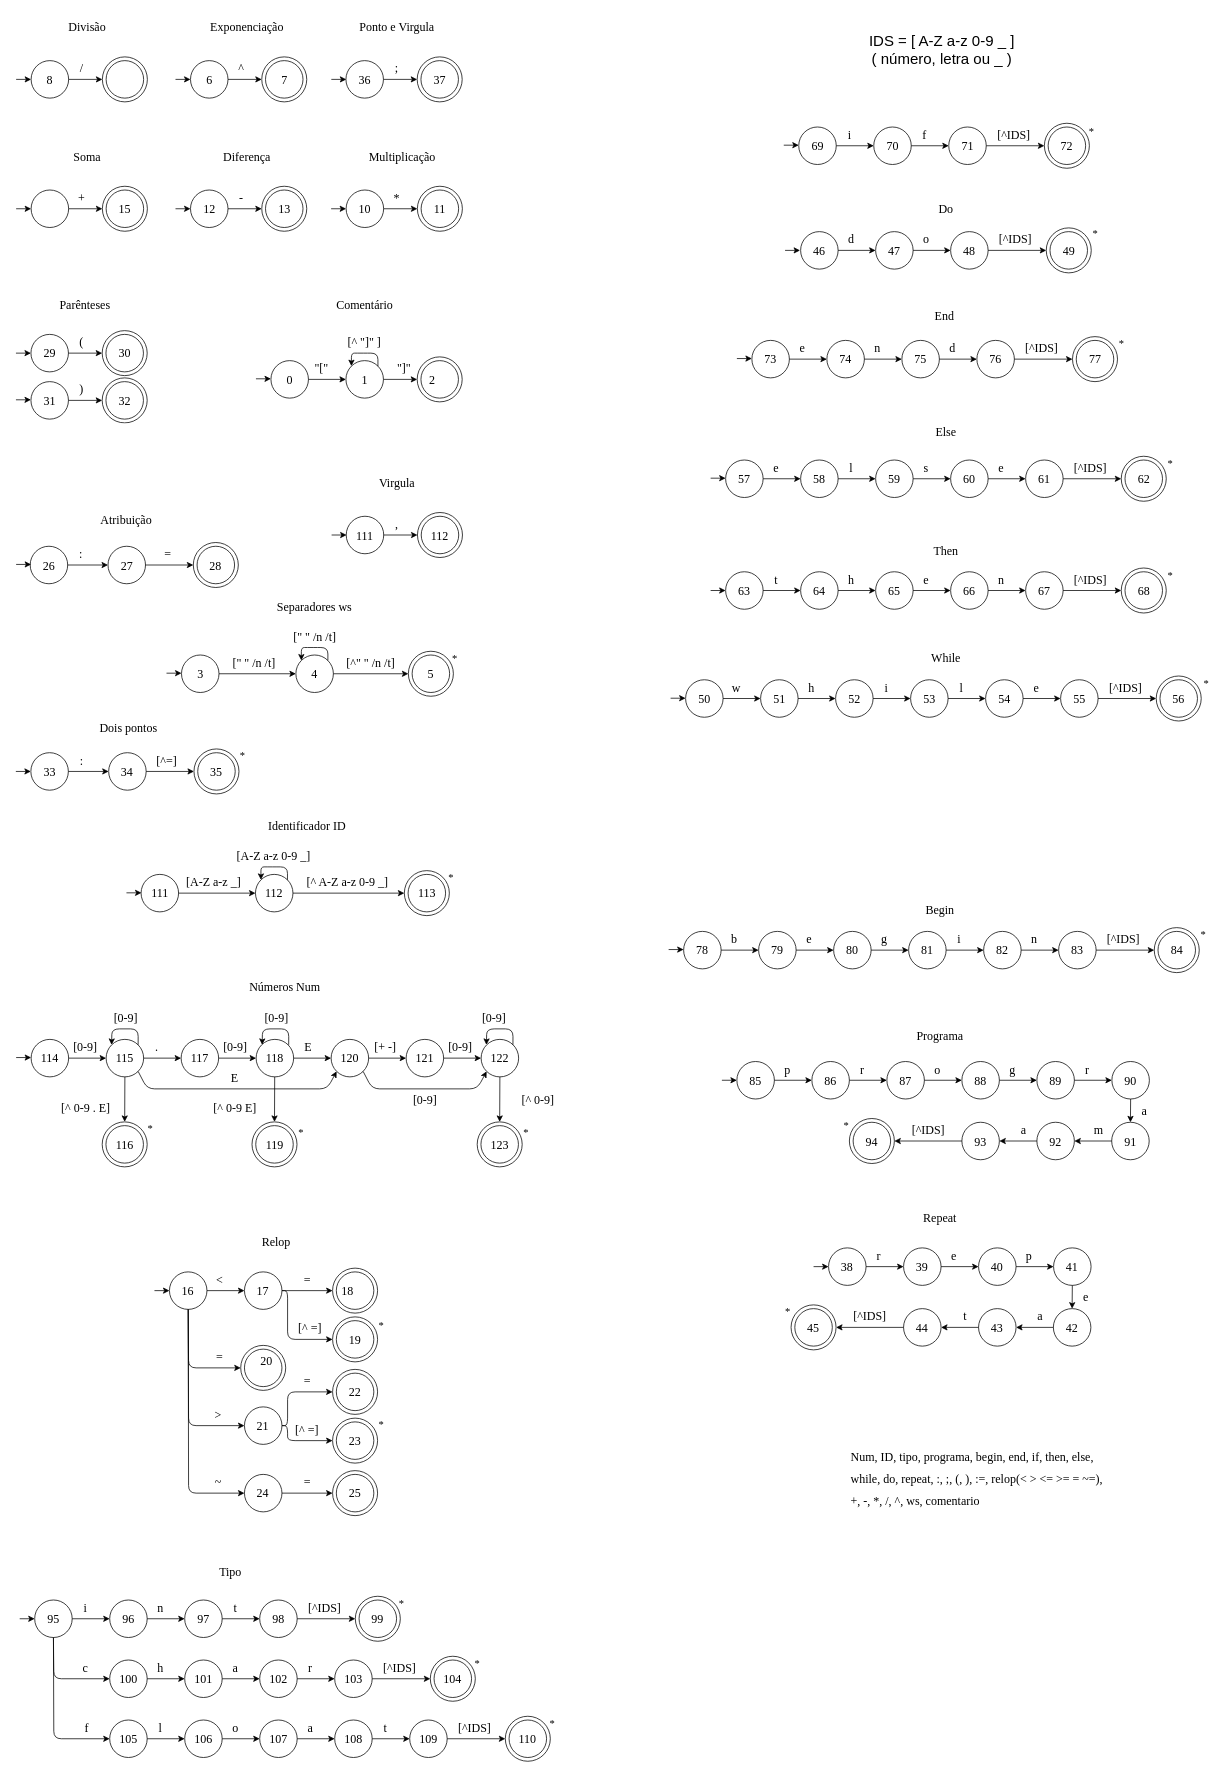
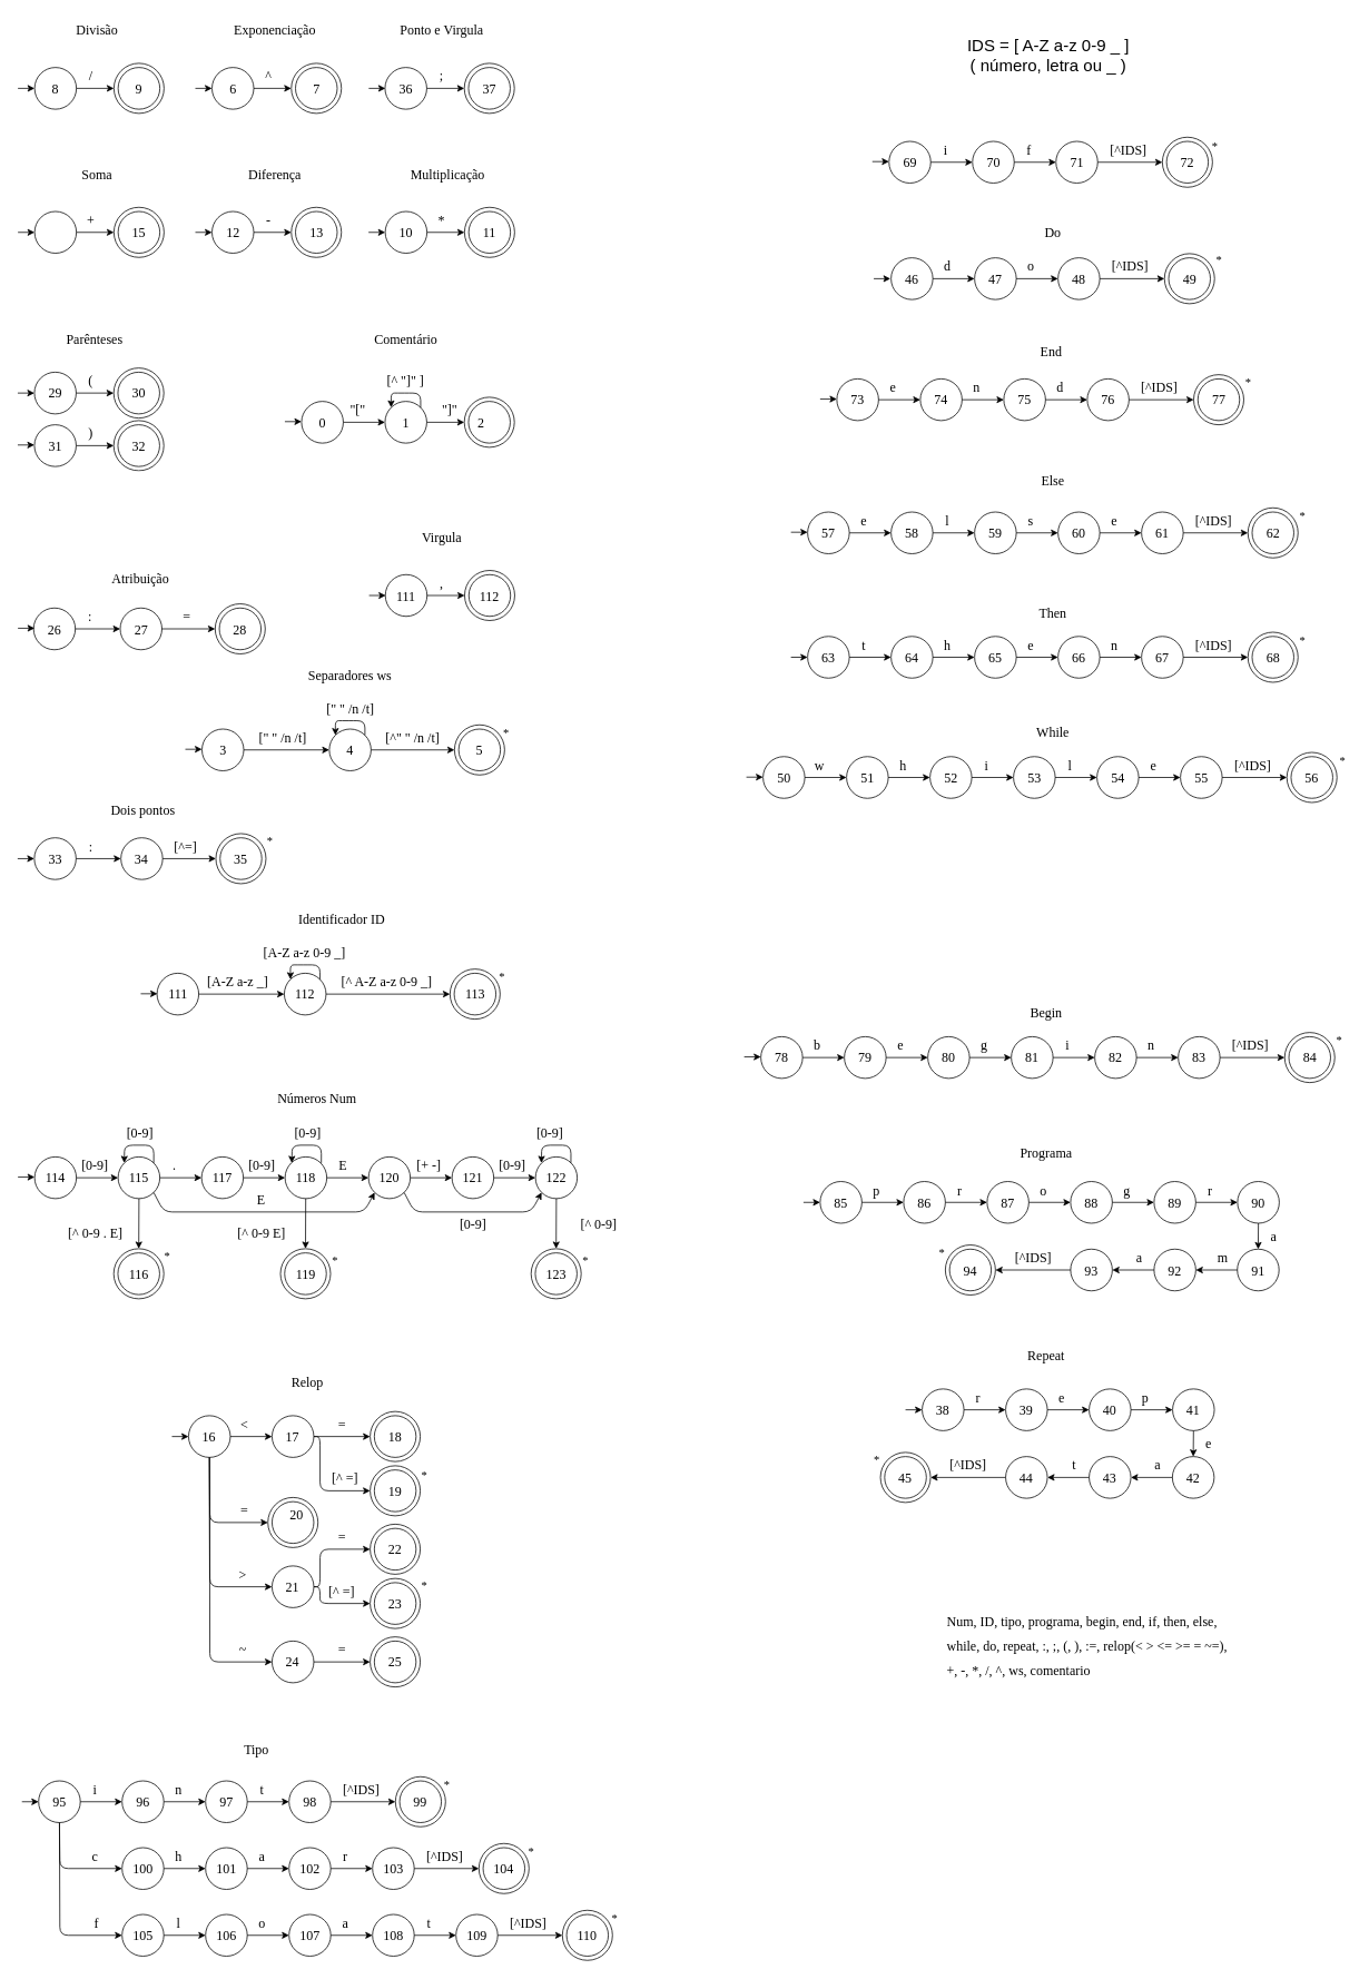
+ <mxCell id="47" value="&lt;font style=&quot;font-size: 16px;&quot;&gt;9&lt;/font&gt;" style="text;html=1;strokeColor=none;fillColor=none;align=center;verticalAlign=middle;whiteSpace=wrap;rounded=0;fontFamily=Verdana;fontSize=16;" parent="1" vertex="1"><mxGeometry x="156" y="95" width="20" height="20" as="geometry" /></mxCell>
- <mxCell id="90" value="&lt;font style=&quot;font-size: 16px;&quot;&gt;18&lt;/font&gt;" style="text;html=1;strokeColor=none;fillColor=none;align=center;verticalAlign=middle;whiteSpace=wrap;rounded=0;fontFamily=Verdana;fontSize=16;" parent="1" vertex="1"><mxGeometry x="452.94" y="1710" width="20" height="20" as="geometry" /></mxCell>
+ <mxCell id="90" value="&lt;font style=&quot;font-size: 16px;&quot;&gt;18&lt;/font&gt;" style="text;html=1;strokeColor=none;fillColor=none;align=center;verticalAlign=middle;whiteSpace=wrap;rounded=0;fontFamily=Verdana;fontSize=16;" parent="1" vertex="1"><mxGeometry x="462.94" y="1710" width="20" height="20" as="geometry" /></mxCell>
